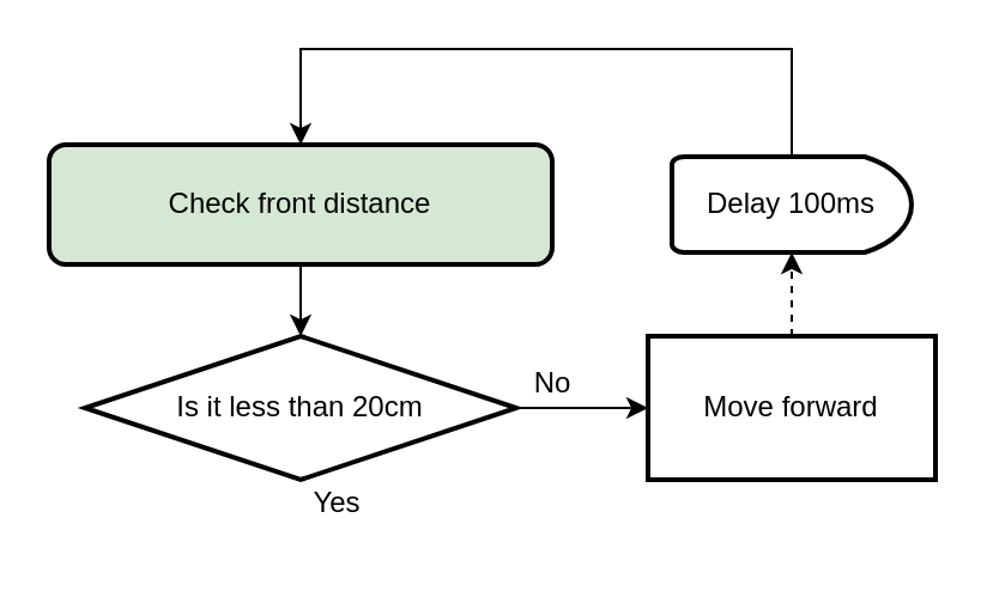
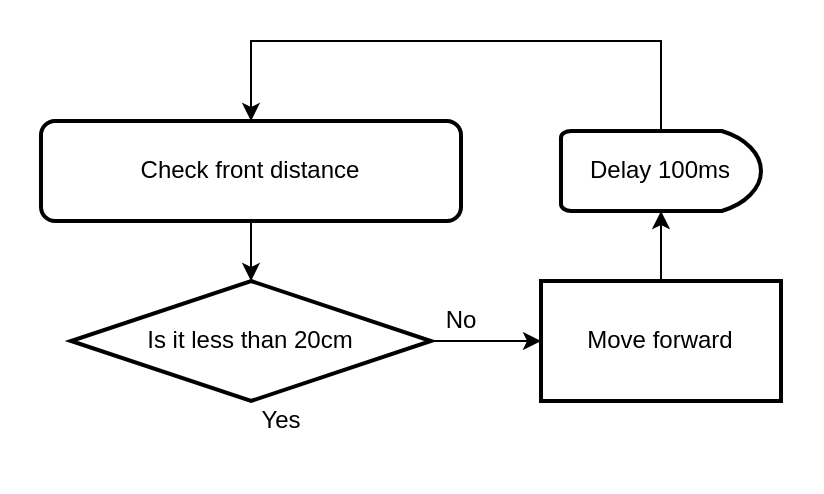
- <mxCell id="3" value="Check front distance" style="rounded=1;whiteSpace=wrap;html=1;absoluteArcSize=1;arcSize=14;strokeWidth=2;fillColor=#d5e8d4;" vertex="1" parent="1"><mxGeometry x="20" y="60" width="210" height="50" as="geometry" /></mxCell>
+ <mxCell id="3" value="Check front distance" style="rounded=1;whiteSpace=wrap;html=1;absoluteArcSize=1;arcSize=14;strokeWidth=2;" vertex="1" parent="1"><mxGeometry x="20" y="60" width="210" height="50" as="geometry" /></mxCell>
- <mxCell id="7" style="edgeStyle=orthogonalEdgeStyle;rounded=0;orthogonalLoop=1;jettySize=auto;html=1;exitX=0.5;exitY=0;exitDx=0;exitDy=0;entryX=0.5;entryY=1;entryDx=0;entryDy=0;entryPerimeter=0;dashed=1;" edge="1" parent="1" source="8" target="11"><mxGeometry relative="1" as="geometry" /></mxCell>
+ <mxCell id="7" style="edgeStyle=orthogonalEdgeStyle;rounded=0;orthogonalLoop=1;jettySize=auto;html=1;exitX=0.5;exitY=0;exitDx=0;exitDy=0;entryX=0.5;entryY=1;entryDx=0;entryDy=0;entryPerimeter=0;" edge="1" parent="1" source="8" target="11"><mxGeometry relative="1" as="geometry" /></mxCell>
